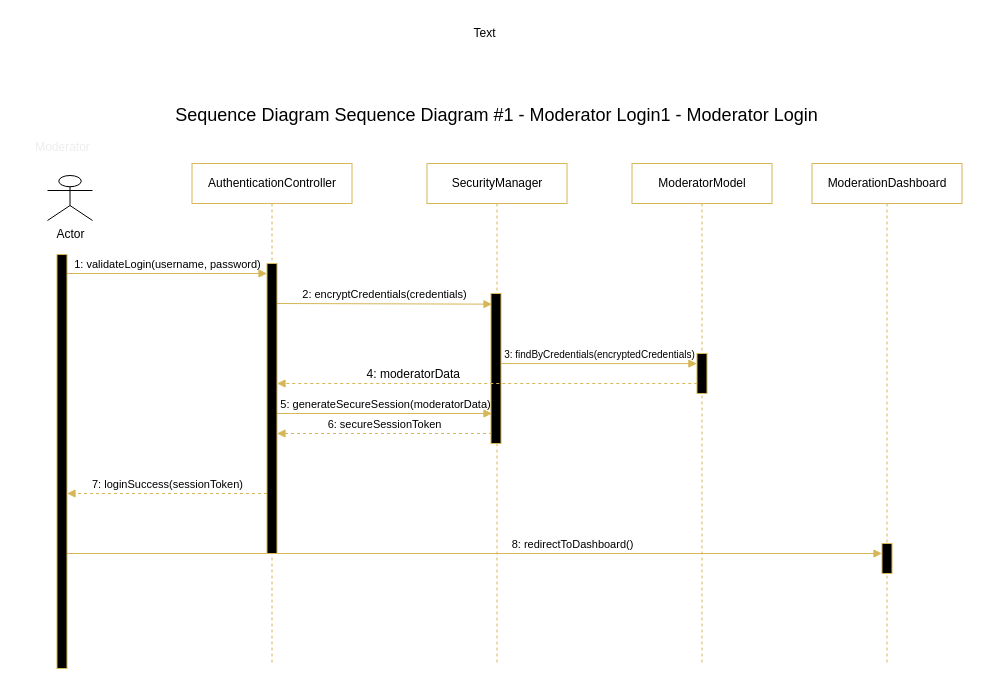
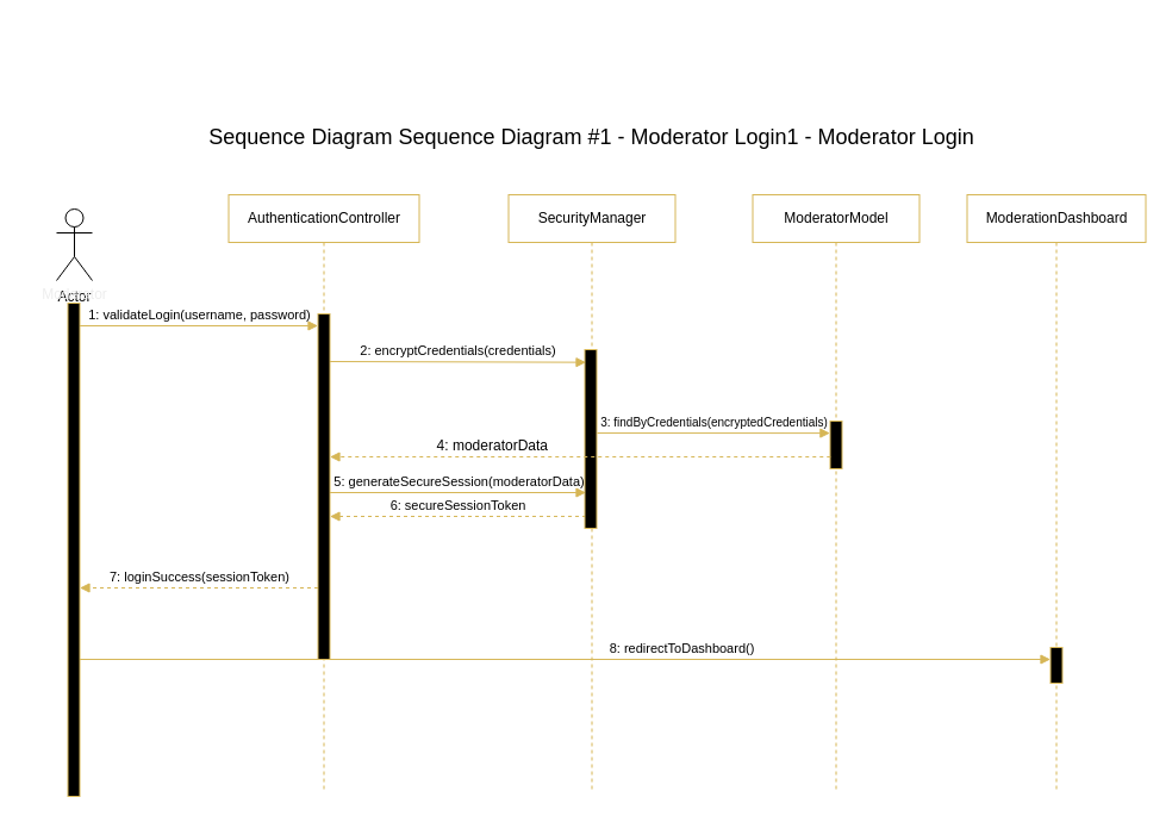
- <mxCell id="19" value="Text" style="text;html=1;align=center;verticalAlign=middle;resizable=0;points=[];autosize=1;strokeColor=none;fillColor=none;" parent="1" vertex="1"><mxGeometry x="464" y="20" width="40" height="26" as="geometry" /></mxCell>
- <mxCell id="22" value="&lt;span style=&quot;color: rgb(237, 237, 237); font-family: Helvetica; font-size: 12px; font-style: normal; font-variant-ligatures: normal; font-variant-caps: normal; font-weight: 400; letter-spacing: normal; orphans: 2; text-indent: 0px; text-transform: none; widows: 2; word-spacing: 0px; -webkit-text-stroke-width: 0px; white-space: normal; text-decoration-thickness: initial; text-decoration-style: initial; text-decoration-color: initial; float: none; display: inline !important;&quot;&gt;Moderator&lt;/span&gt;" style="text;whiteSpace=wrap;html=1;labelBackgroundColor=none;verticalAlign=middle;align=center;" vertex="1" parent="1"><mxGeometry x="20.5" y="140" width="83" height="14" as="geometry" /></mxCell>
+ <mxCell id="22" value="&lt;span style=&quot;color: rgb(237, 237, 237); font-family: Helvetica; font-size: 12px; font-style: normal; font-variant-ligatures: normal; font-variant-caps: normal; font-weight: 400; letter-spacing: normal; orphans: 2; text-indent: 0px; text-transform: none; widows: 2; word-spacing: 0px; -webkit-text-stroke-width: 0px; white-space: normal; text-decoration-thickness: initial; text-decoration-style: initial; text-decoration-color: initial; float: none; display: inline !important;&quot;&gt;Moderator&lt;/span&gt;" style="text;whiteSpace=wrap;html=1;labelBackgroundColor=none;verticalAlign=middle;align=center;" vertex="1" parent="1"><mxGeometry x="20.5" y="240" width="83" height="14" as="geometry" /></mxCell>
- <mxCell id="21" value="Actor" style="shape=umlActor;verticalLabelPosition=bottom;verticalAlign=top;html=1;outlineConnect=0;strokeColor=light-dark(#000000,#000000);fillColor=light-dark(#FFFFFF,#7EA6E0);" vertex="1" parent="1"><mxGeometry x="47" y="175" width="45" height="45" as="geometry" /></mxCell>
+ <mxCell id="21" value="Actor" style="shape=umlActor;verticalLabelPosition=bottom;verticalAlign=top;html=1;outlineConnect=0;strokeColor=light-dark(#000000,#000000);fillColor=light-dark(#FFFFFF,#7EA6E0);" vertex="1" parent="1"><mxGeometry x="47" y="175" width="30" height="60" as="geometry" /></mxCell>
